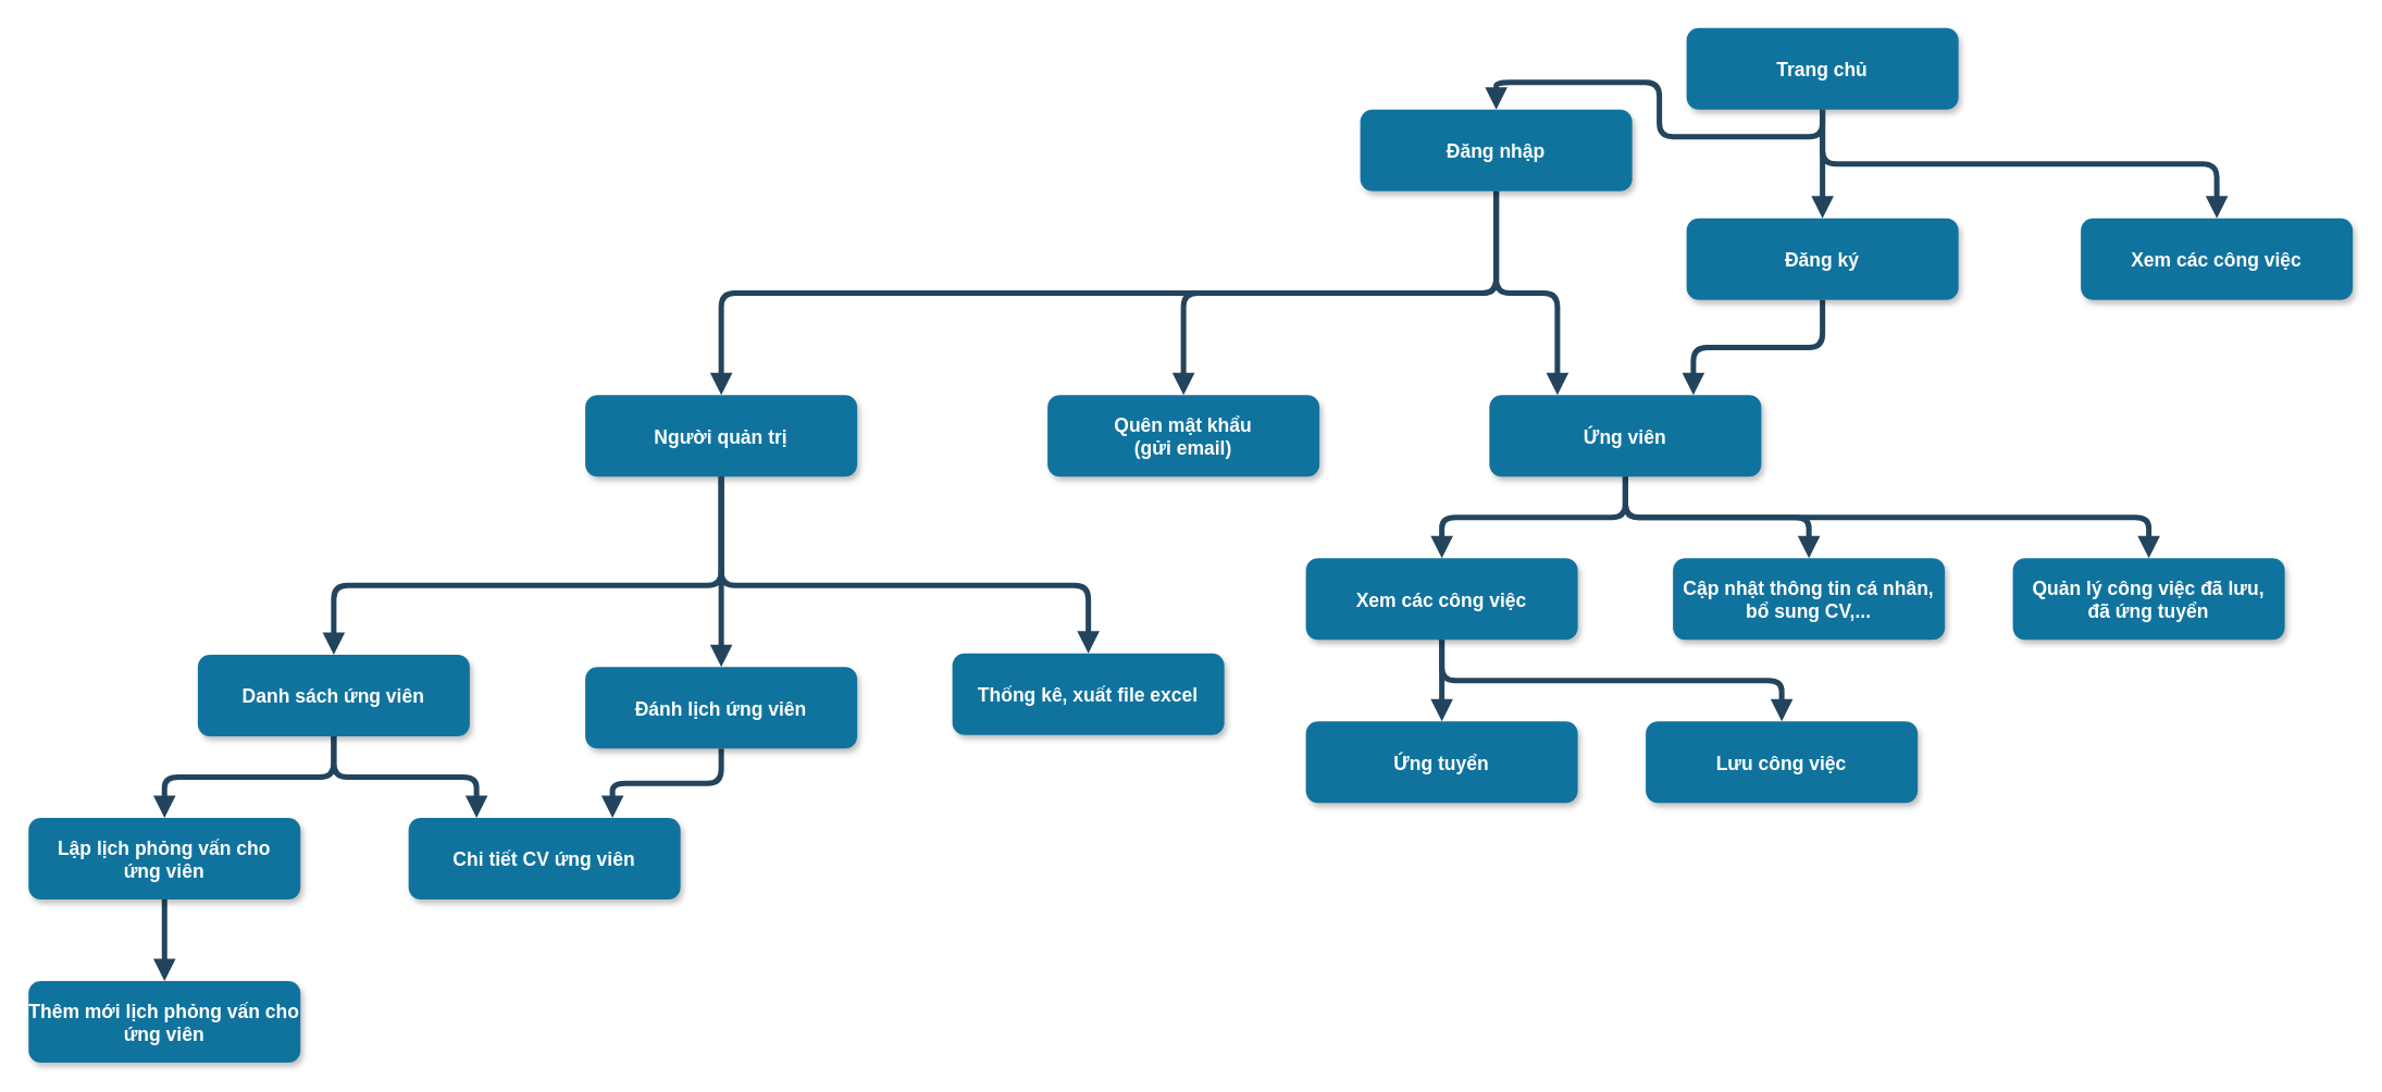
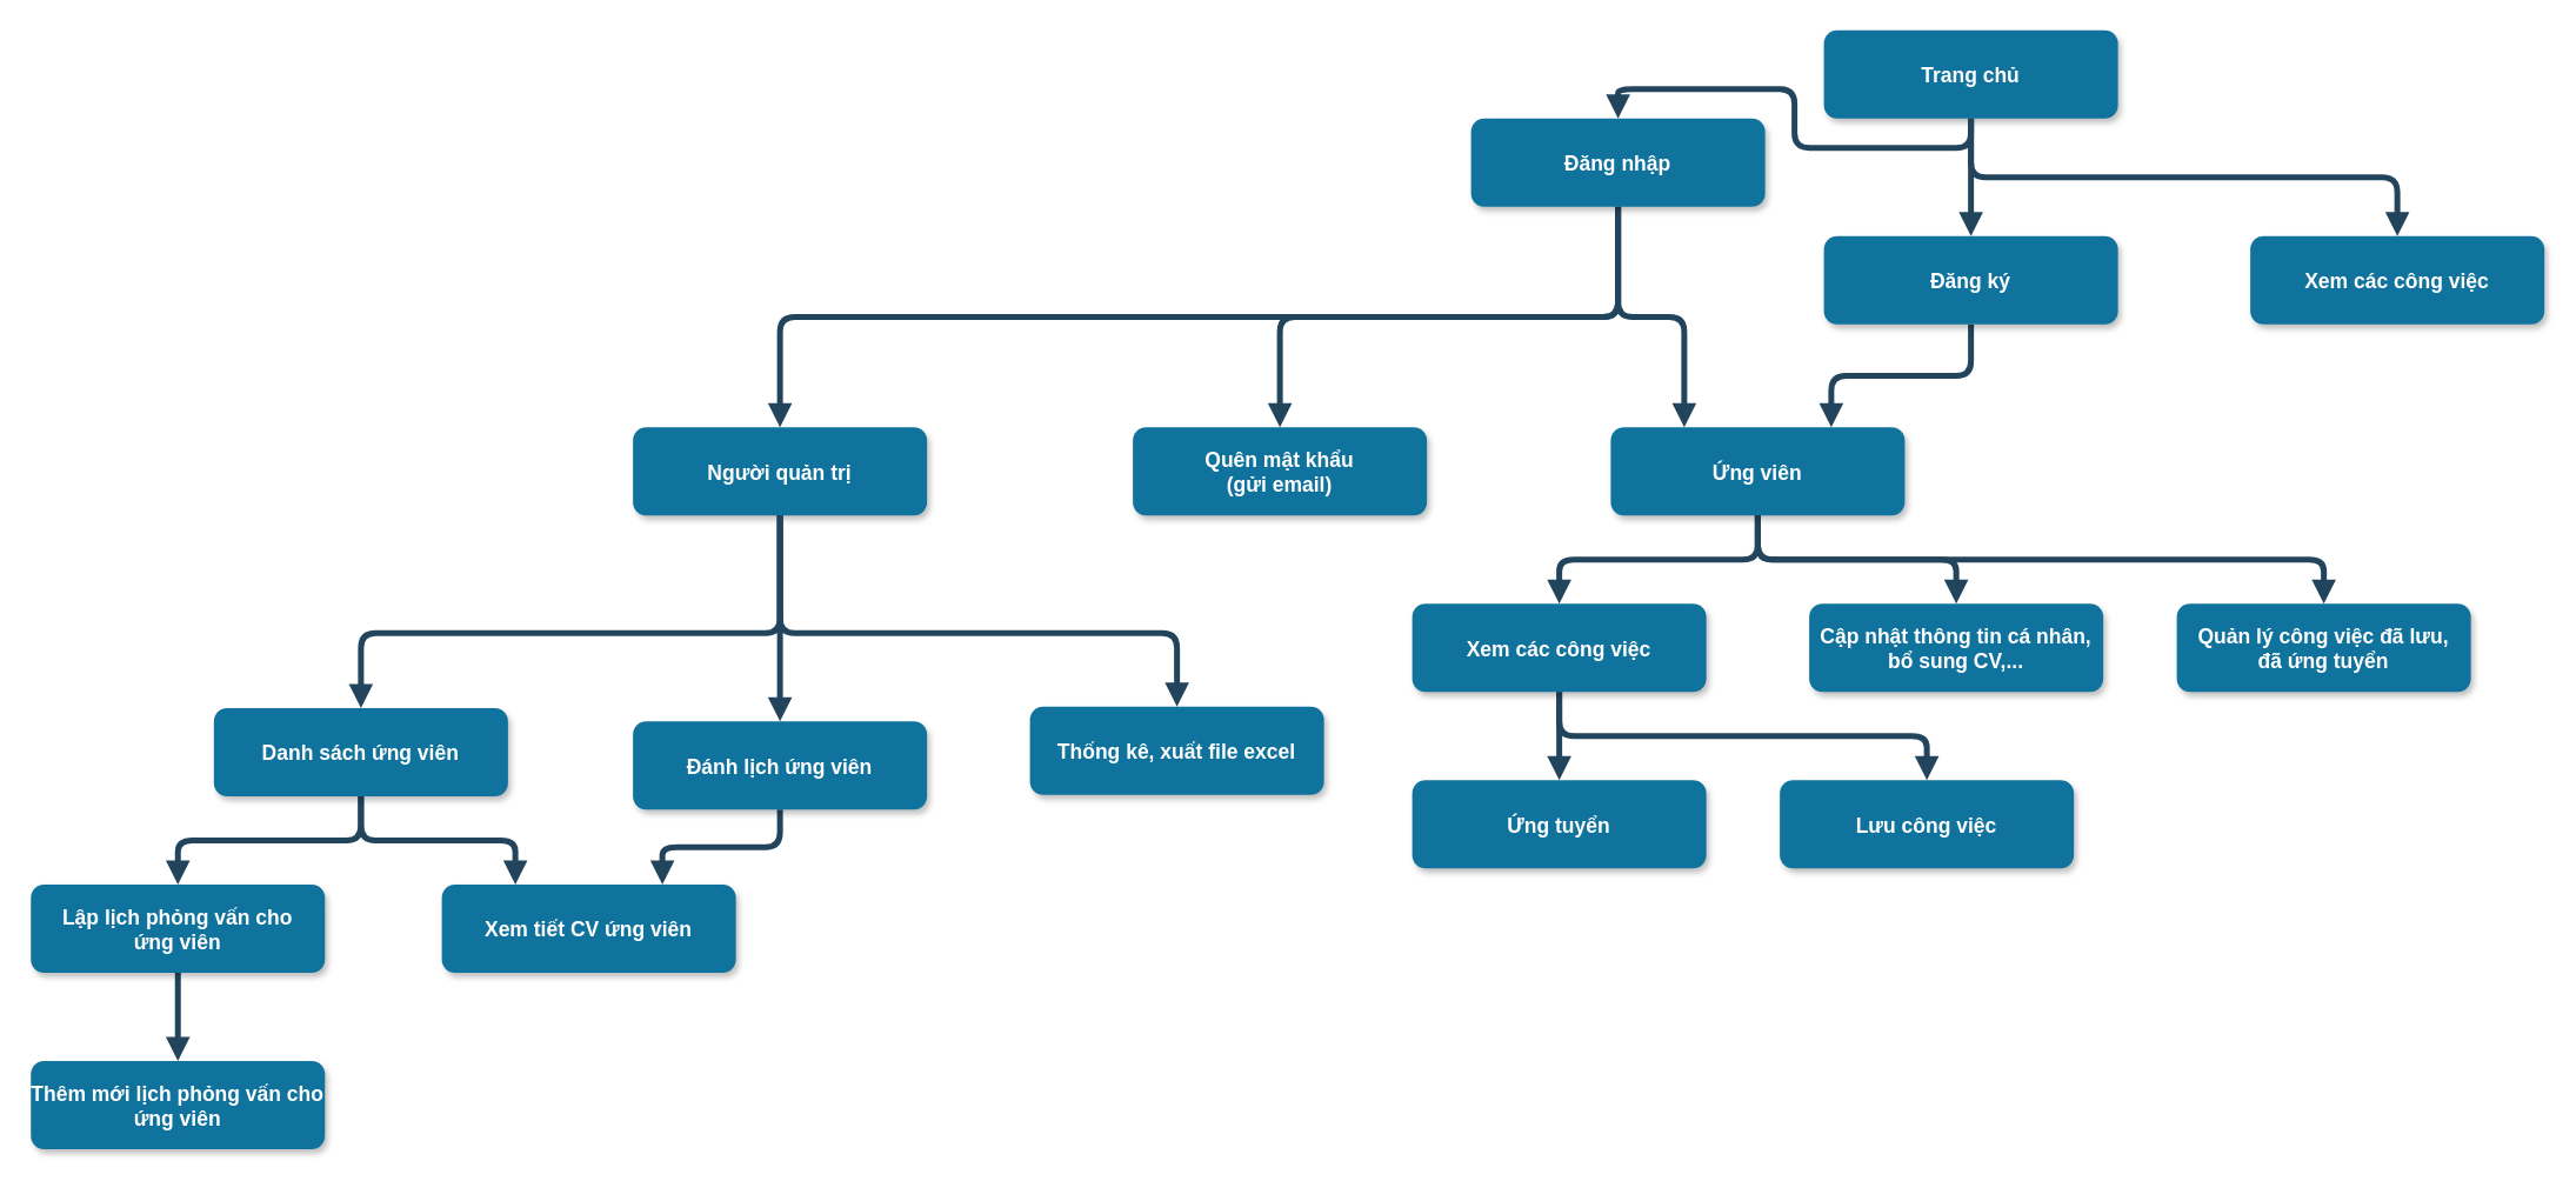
- <mxCell id="24" value="Chi tiết CV ứng viên" style="rounded=1;fillColor=#10739E;strokeColor=none;shadow=1;gradientColor=none;fontStyle=1;fontColor=#FFFFFF;fontSize=14;" parent="1" vertex="1"><mxGeometry x="300" y="601" width="200" height="60" as="geometry" /></mxCell>
+ <mxCell id="24" value="Xem tiết CV ứng viên" style="rounded=1;fillColor=#10739E;strokeColor=none;shadow=1;gradientColor=none;fontStyle=1;fontColor=#FFFFFF;fontSize=14;" parent="1" vertex="1"><mxGeometry x="300" y="601" width="200" height="60" as="geometry" /></mxCell>
